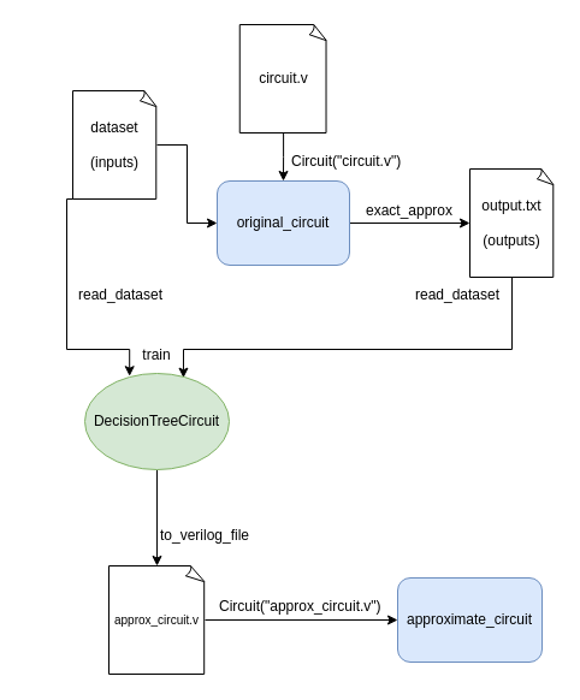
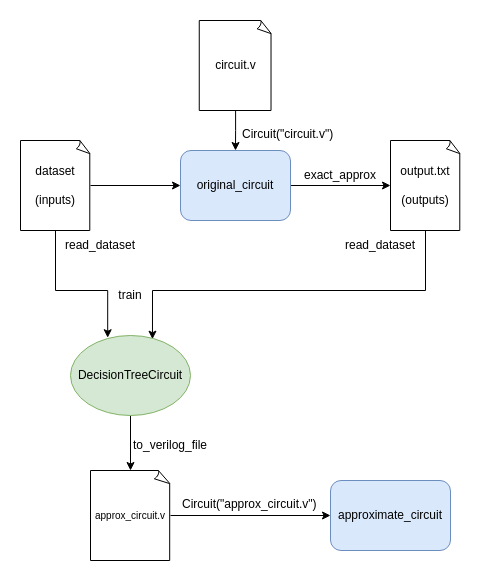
- <mxCell id="6" value="&lt;div&gt;dataset&lt;/div&gt;&lt;div&gt;&lt;br&gt;&lt;/div&gt;(inputs)" style="whiteSpace=wrap;html=1;shape=mxgraph.basic.document" parent="1" vertex="1"><mxGeometry x="60" y="75" width="70" height="90" as="geometry" /></mxCell>
+ <mxCell id="6" value="&lt;div&gt;dataset&lt;/div&gt;&lt;div&gt;&lt;br&gt;&lt;/div&gt;(inputs)" style="whiteSpace=wrap;html=1;shape=mxgraph.basic.document" parent="1" vertex="1"><mxGeometry x="20" y="140" width="70" height="90" as="geometry" /></mxCell>
- <mxCell id="10" value="&lt;div&gt;DecisionTreeCircuit&lt;/div&gt;" style="ellipse;whiteSpace=wrap;html=1;fillColor=#d5e8d4;strokeColor=#82b366;" parent="1" vertex="1"><mxGeometry x="70" y="310" width="120" height="80" as="geometry" /></mxCell>
+ <mxCell id="10" value="&lt;div&gt;DecisionTreeCircuit&lt;/div&gt;" style="ellipse;whiteSpace=wrap;html=1;fillColor=#d5e8d4;strokeColor=#82b366;" parent="1" vertex="1"><mxGeometry x="70" y="335" width="120" height="80" as="geometry" /></mxCell>
